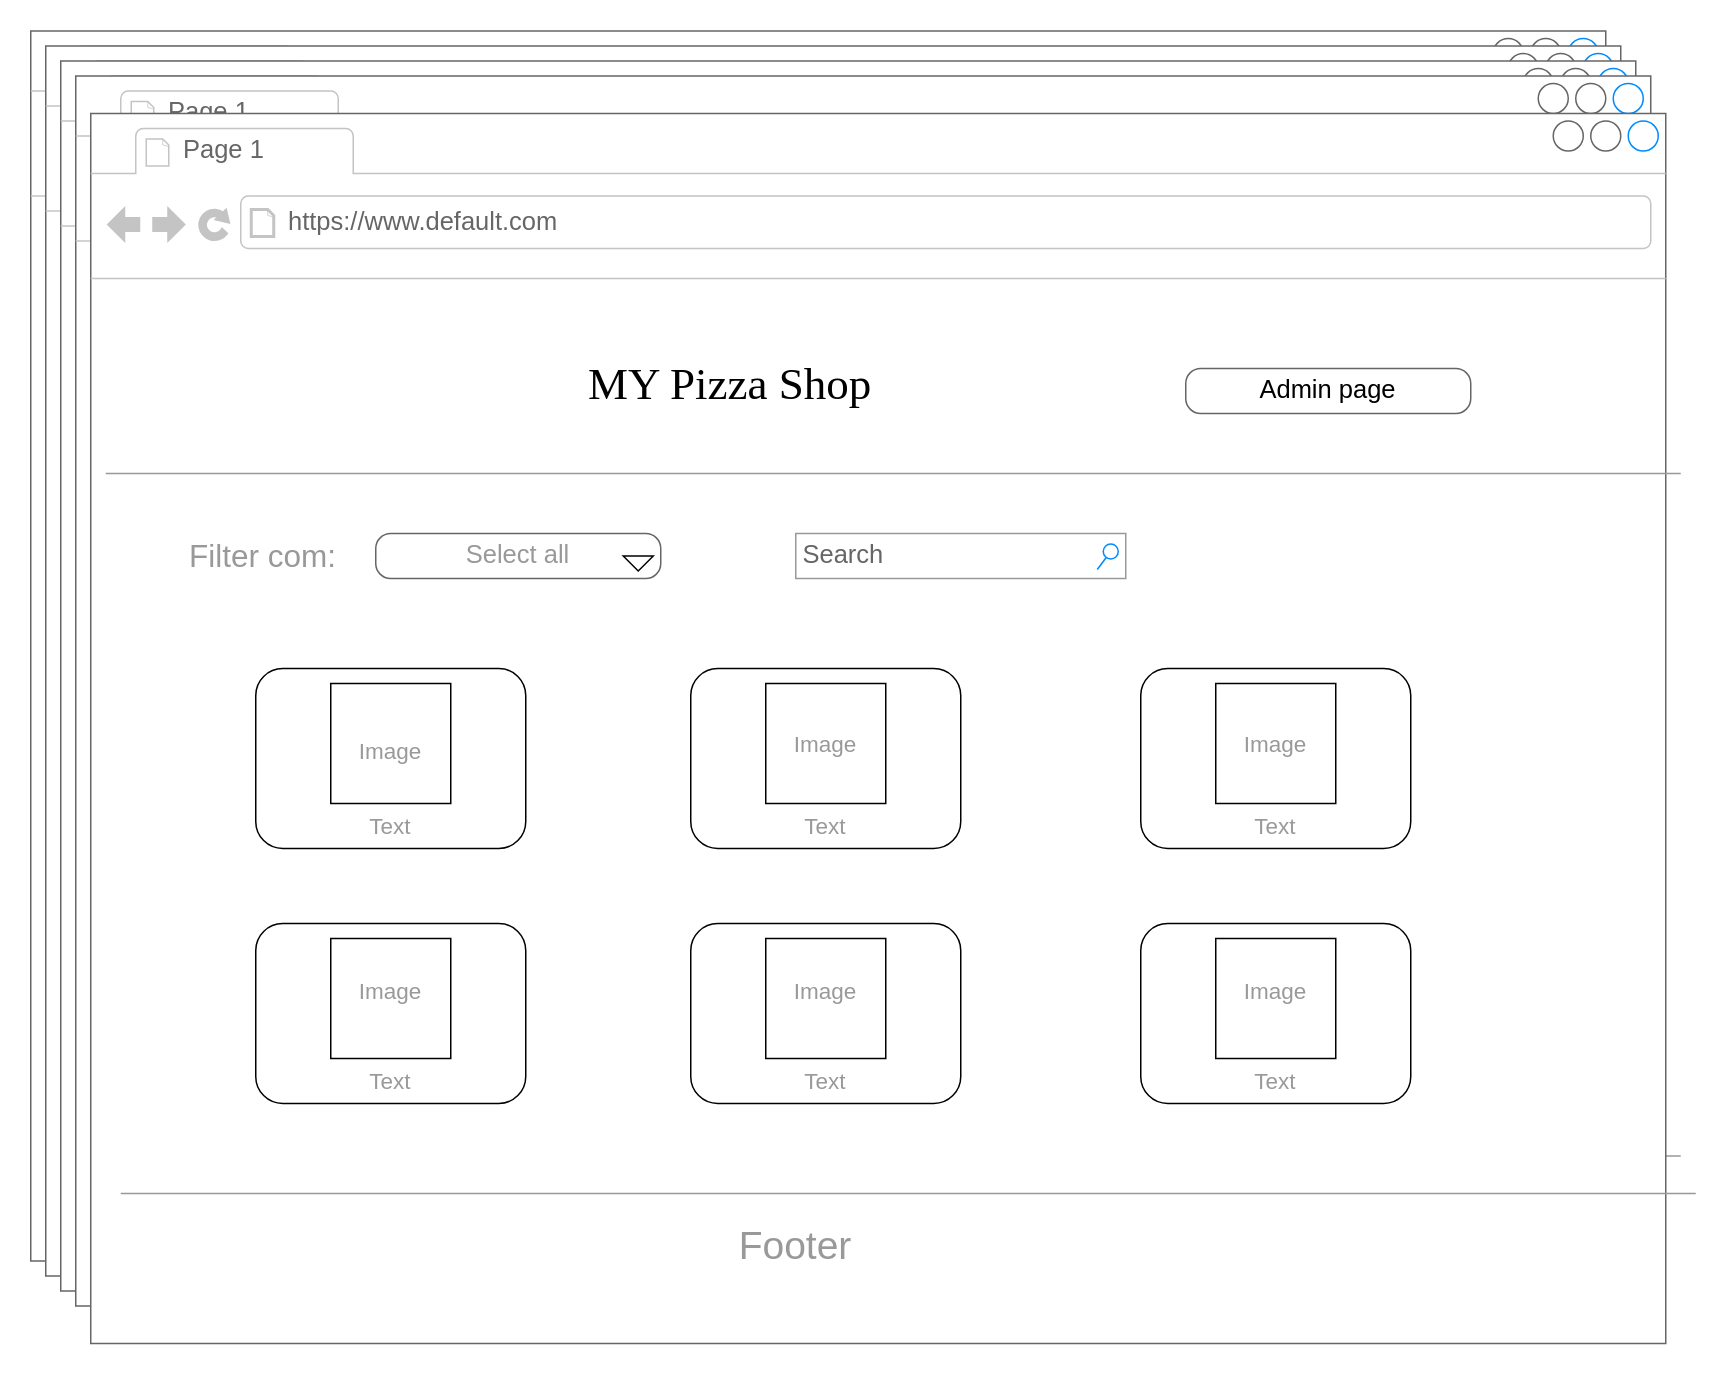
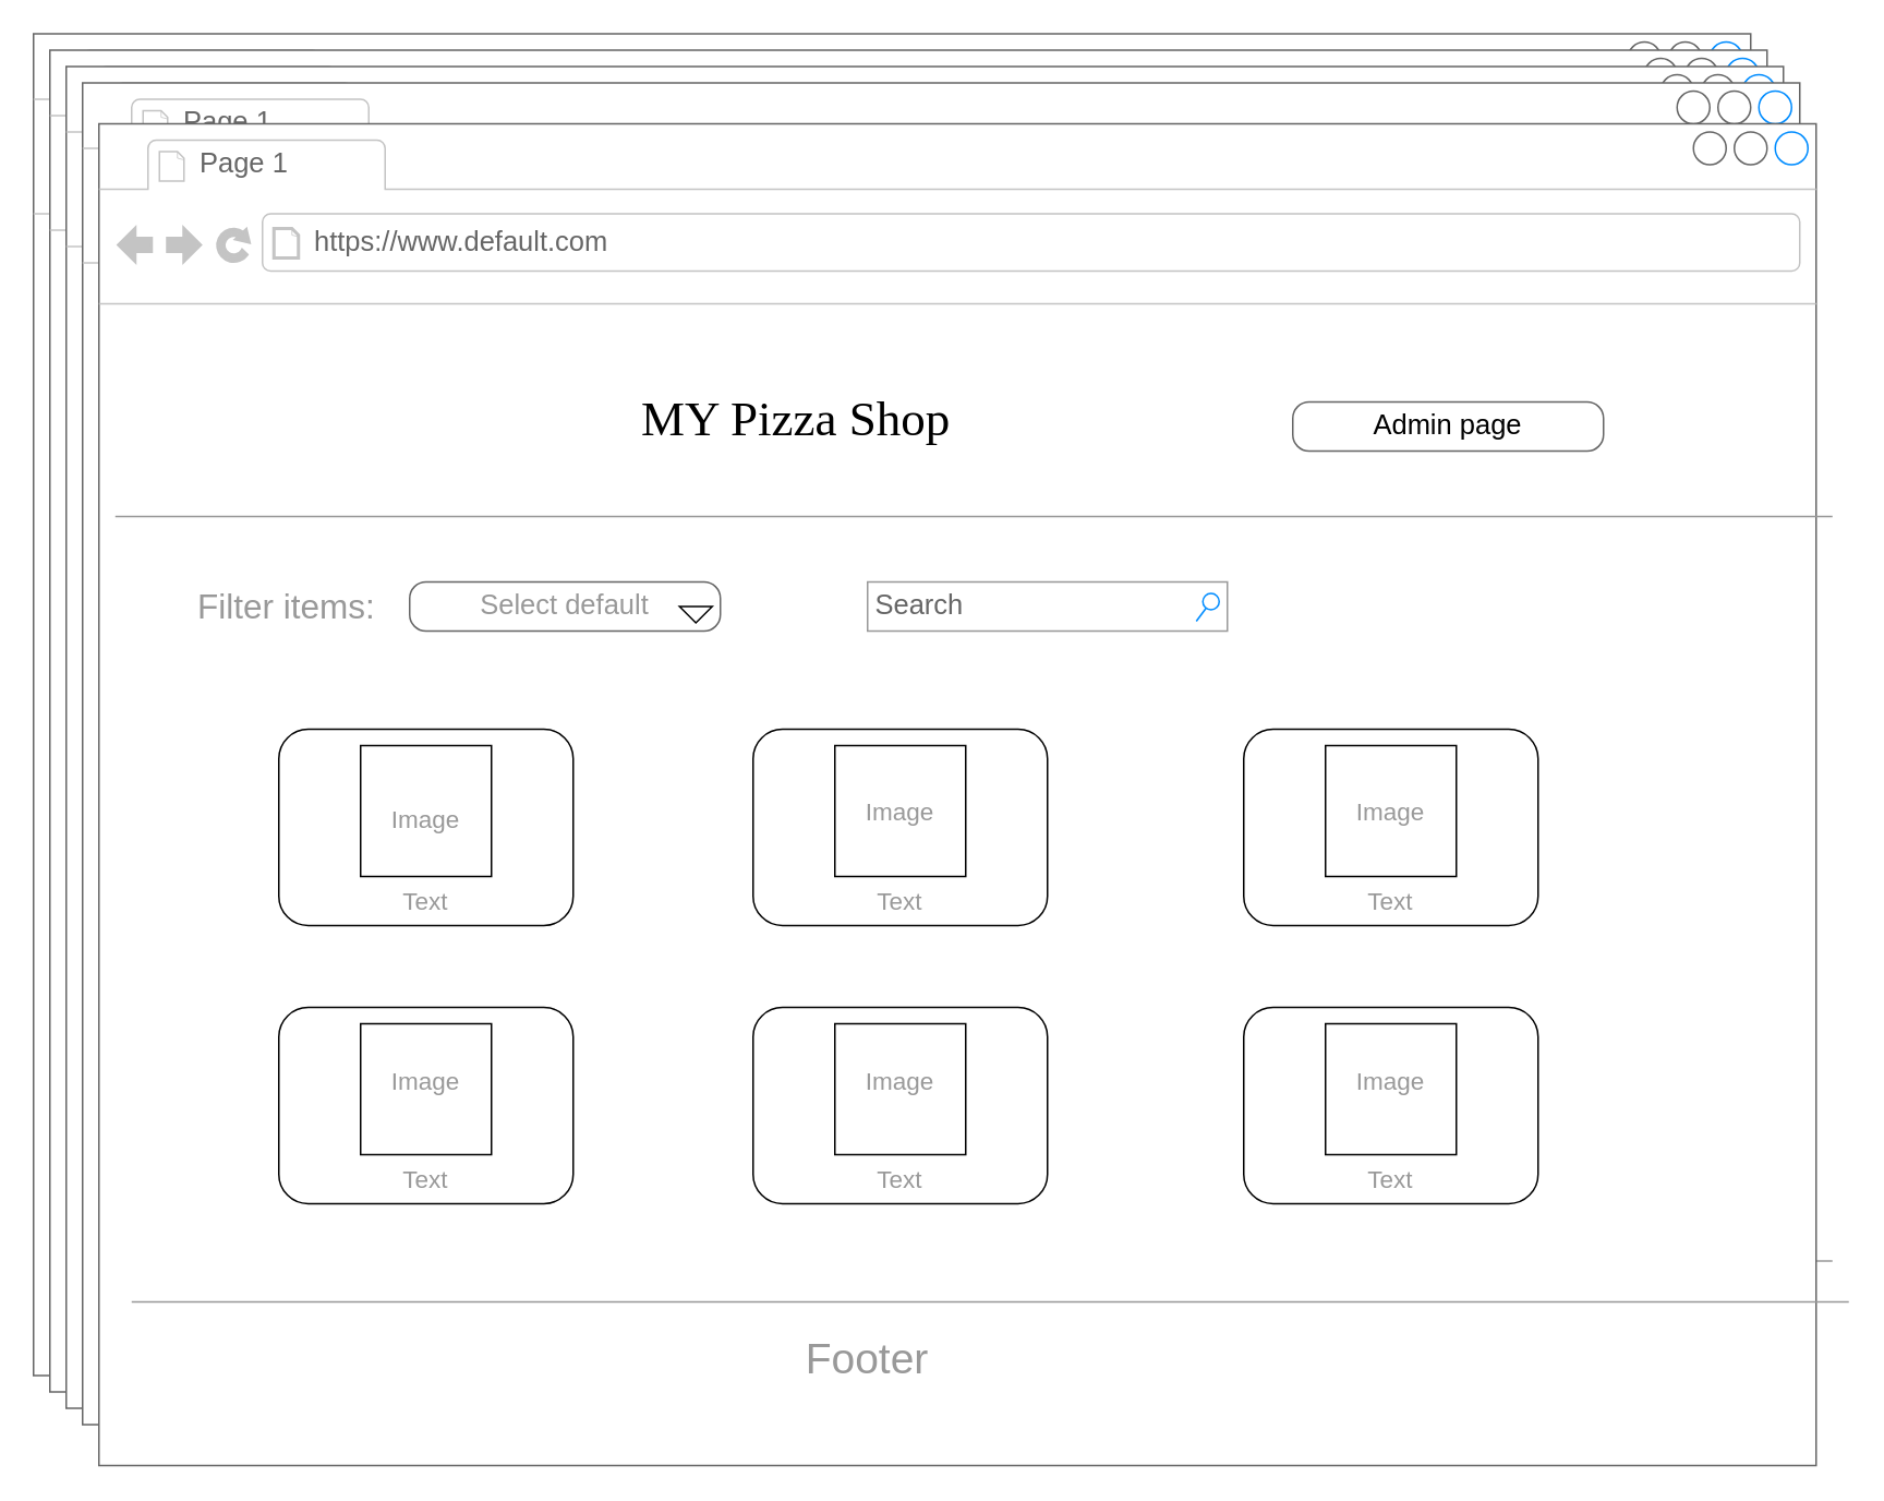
- <mxCell id="139" value="Filter com:" style="text;html=1;strokeColor=none;fillColor=none;align=center;verticalAlign=middle;whiteSpace=wrap;rounded=0;fontSize=21;fontColor=#999999;" vertex="1" parent="105"><mxGeometry x="10" y="280" width="210" height="30" as="geometry" /></mxCell>
+ <mxCell id="139" value="Filter items:" style="text;html=1;strokeColor=none;fillColor=none;align=center;verticalAlign=middle;whiteSpace=wrap;rounded=0;fontSize=21;fontColor=#999999;" vertex="1" parent="105"><mxGeometry x="10" y="280" width="210" height="30" as="geometry" /></mxCell>
- <mxCell id="112" value="Select all" style="strokeWidth=1;shadow=0;dashed=0;align=center;html=1;shape=mxgraph.mockup.buttons.button;strokeColor=#666666;mainText=;buttonStyle=round;fontSize=17;fontStyle=0;fillColor=none;whiteSpace=wrap;rounded=0;labelBackgroundColor=none;fontColor=#999999;" vertex="1" parent="105"><mxGeometry x="190" y="280" width="190" height="30" as="geometry" /></mxCell>
+ <mxCell id="112" value="Select default" style="strokeWidth=1;shadow=0;dashed=0;align=center;html=1;shape=mxgraph.mockup.buttons.button;strokeColor=#666666;mainText=;buttonStyle=round;fontSize=17;fontStyle=0;fillColor=none;whiteSpace=wrap;rounded=0;labelBackgroundColor=none;fontColor=#999999;" vertex="1" parent="105"><mxGeometry x="190" y="280" width="190" height="30" as="geometry" /></mxCell>
